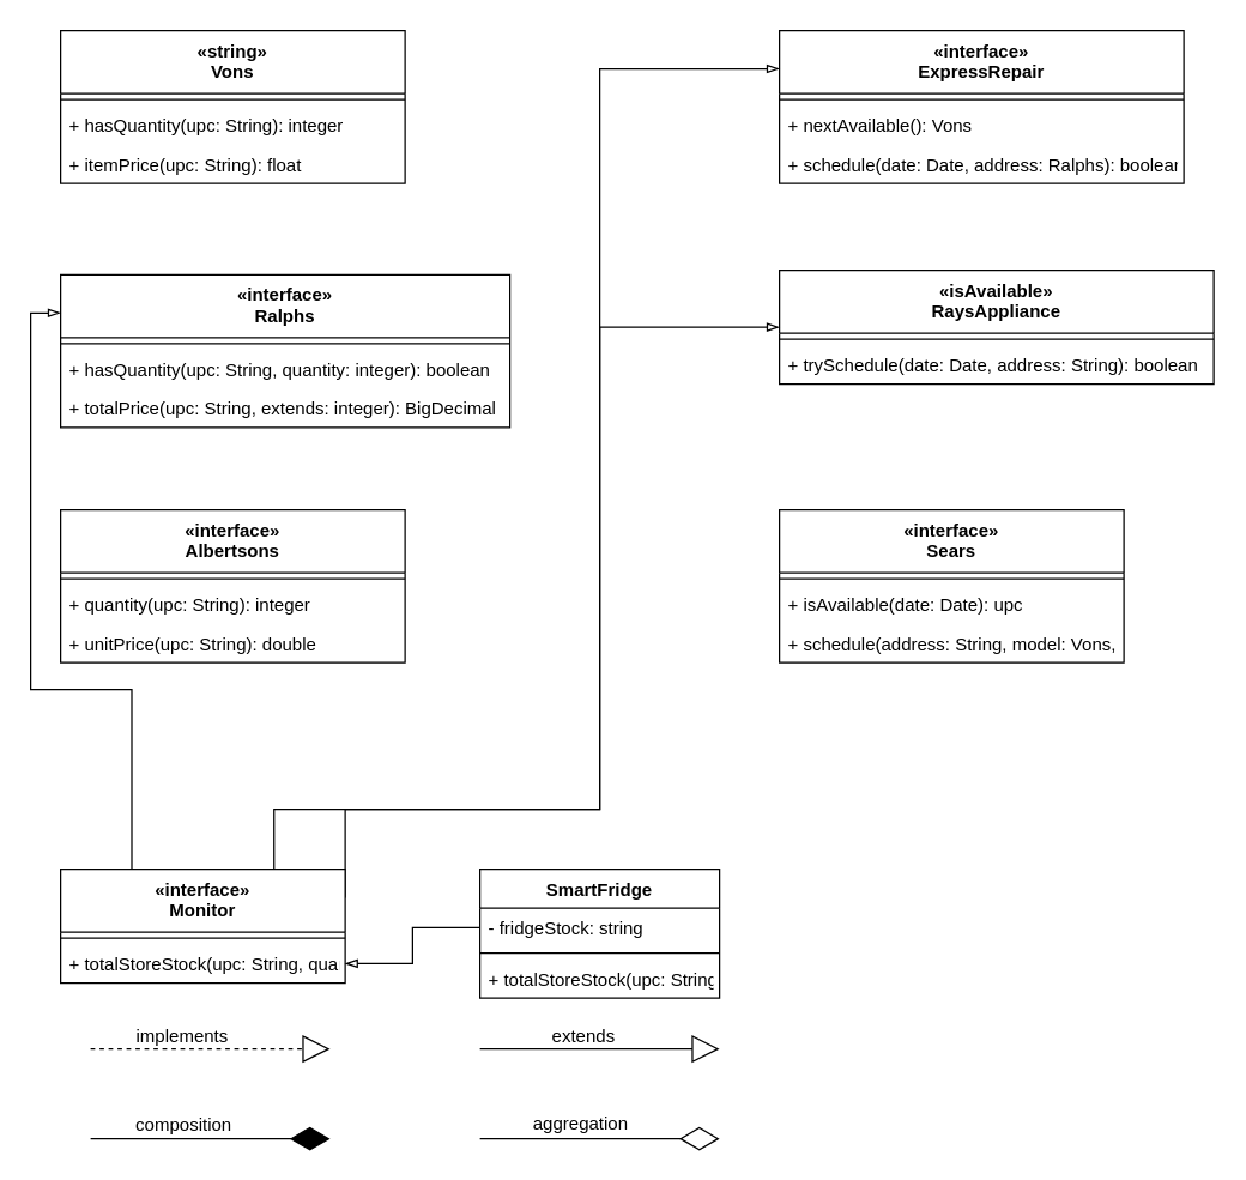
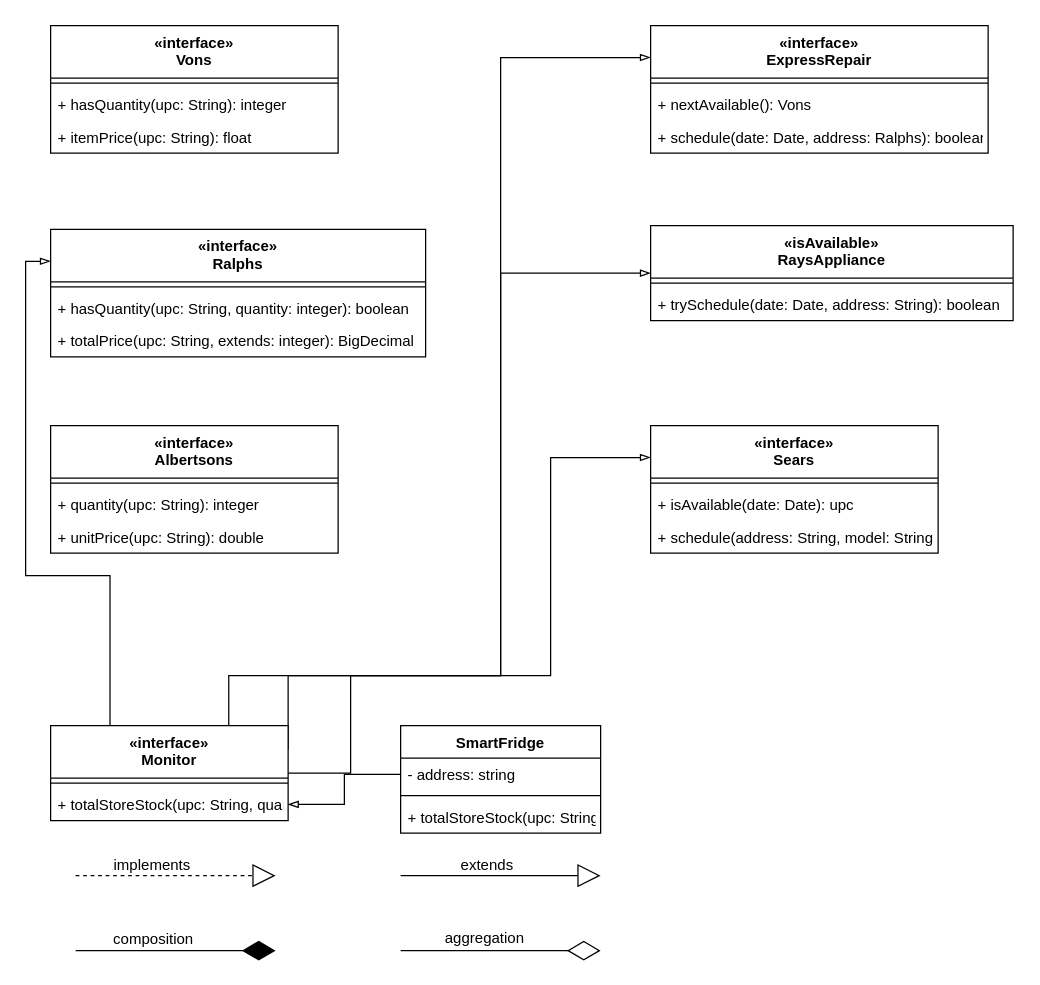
- <mxCell id="2" value="«string»&#10;Vons" style="swimlane;fontStyle=1;align=center;verticalAlign=top;childLayout=stackLayout;horizontal=1;startSize=42;horizontalStack=0;resizeParent=1;resizeParentMax=0;resizeLast=0;collapsible=1;marginBottom=0;" vertex="1" parent="1"><mxGeometry width="230" height="102" as="geometry" x="40" y="20" /></mxCell>
+ <mxCell id="2" value="«interface»&#10;Vons" style="swimlane;fontStyle=1;align=center;verticalAlign=top;childLayout=stackLayout;horizontal=1;startSize=42;horizontalStack=0;resizeParent=1;resizeParentMax=0;resizeLast=0;collapsible=1;marginBottom=0;" vertex="1" parent="1"><mxGeometry width="230" height="102" as="geometry" x="40" y="20" /></mxCell>
- <mxCell id="13" value="+ schedule(address: String, model: Vons, date: Date)" style="text;strokeColor=none;fillColor=none;align=left;verticalAlign=top;spacingLeft=4;spacingRight=4;overflow=hidden;rotatable=0;points=[[0,0.5],[1,0.5]];portConstraint=eastwest;" vertex="1" parent="10"><mxGeometry y="76" width="230" height="26" as="geometry" /></mxCell>
+ <mxCell id="13" value="+ schedule(address: String, model: String, date: Date)" style="text;strokeColor=none;fillColor=none;align=left;verticalAlign=top;spacingLeft=4;spacingRight=4;overflow=hidden;rotatable=0;points=[[0,0.5],[1,0.5]];portConstraint=eastwest;" vertex="1" parent="10"><mxGeometry y="76" width="230" height="26" as="geometry" /></mxCell>
+ <mxCell id="26" style="edgeStyle=orthogonalEdgeStyle;rounded=0;orthogonalLoop=1;jettySize=auto;html=1;exitX=1;exitY=0.5;exitDx=0;exitDy=0;entryX=0;entryY=0.25;entryDx=0;entryDy=0;endArrow=blockThin;endFill=0;" edge="1" parent="1" source="29" target="10"><mxGeometry relative="1" as="geometry"><Array as="points"><mxPoint x="280" y="618" /><mxPoint x="280" y="540" /><mxPoint x="440" y="540" /><mxPoint x="440" y="365" /></Array></mxGeometry></mxCell>
- <mxCell id="33" value="- fridgeStock: string" style="text;strokeColor=none;fillColor=none;align=left;verticalAlign=top;spacingLeft=4;spacingRight=4;overflow=hidden;rotatable=0;points=[[0,0.5],[1,0.5]];portConstraint=eastwest;" vertex="1" parent="32"><mxGeometry y="26" width="160" height="26" as="geometry" /></mxCell>
+ <mxCell id="33" value="- address: string" style="text;strokeColor=none;fillColor=none;align=left;verticalAlign=top;spacingLeft=4;spacingRight=4;overflow=hidden;rotatable=0;points=[[0,0.5],[1,0.5]];portConstraint=eastwest;" vertex="1" parent="32"><mxGeometry y="26" width="160" height="26" as="geometry" /></mxCell>
